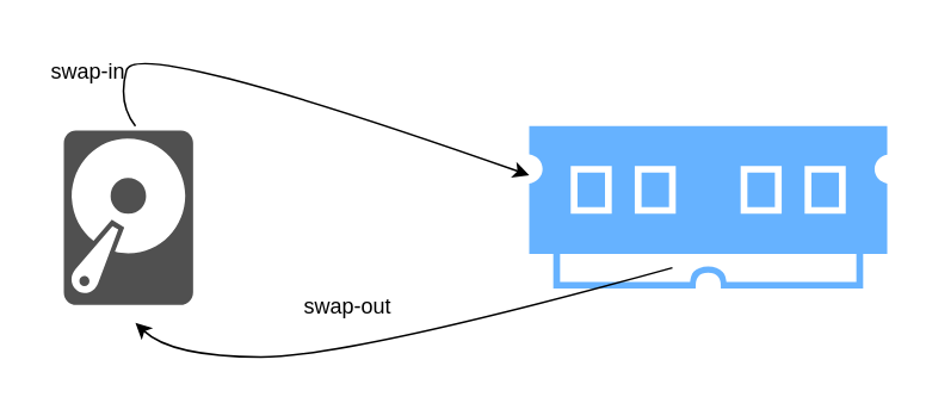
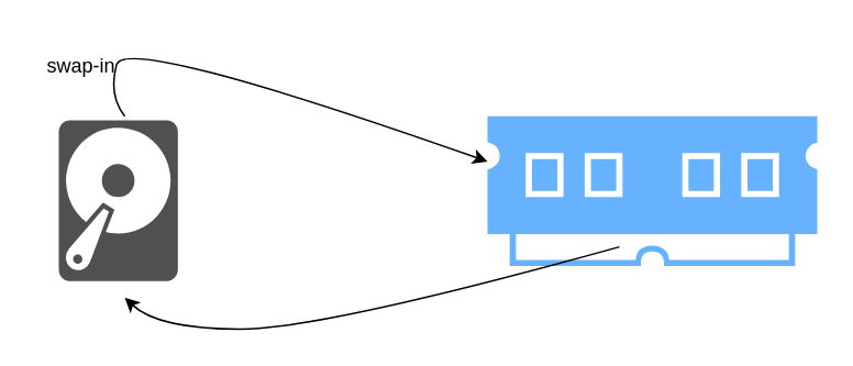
- <mxCell id="7" value="swap-out&amp;nbsp;" style="text;html=1;align=center;verticalAlign=middle;resizable=0;points=[];autosize=1;strokeColor=none;fillColor=none;" vertex="1" parent="1"><mxGeometry x="160" y="160.75" width="70" height="20" as="geometry" /></mxCell>
